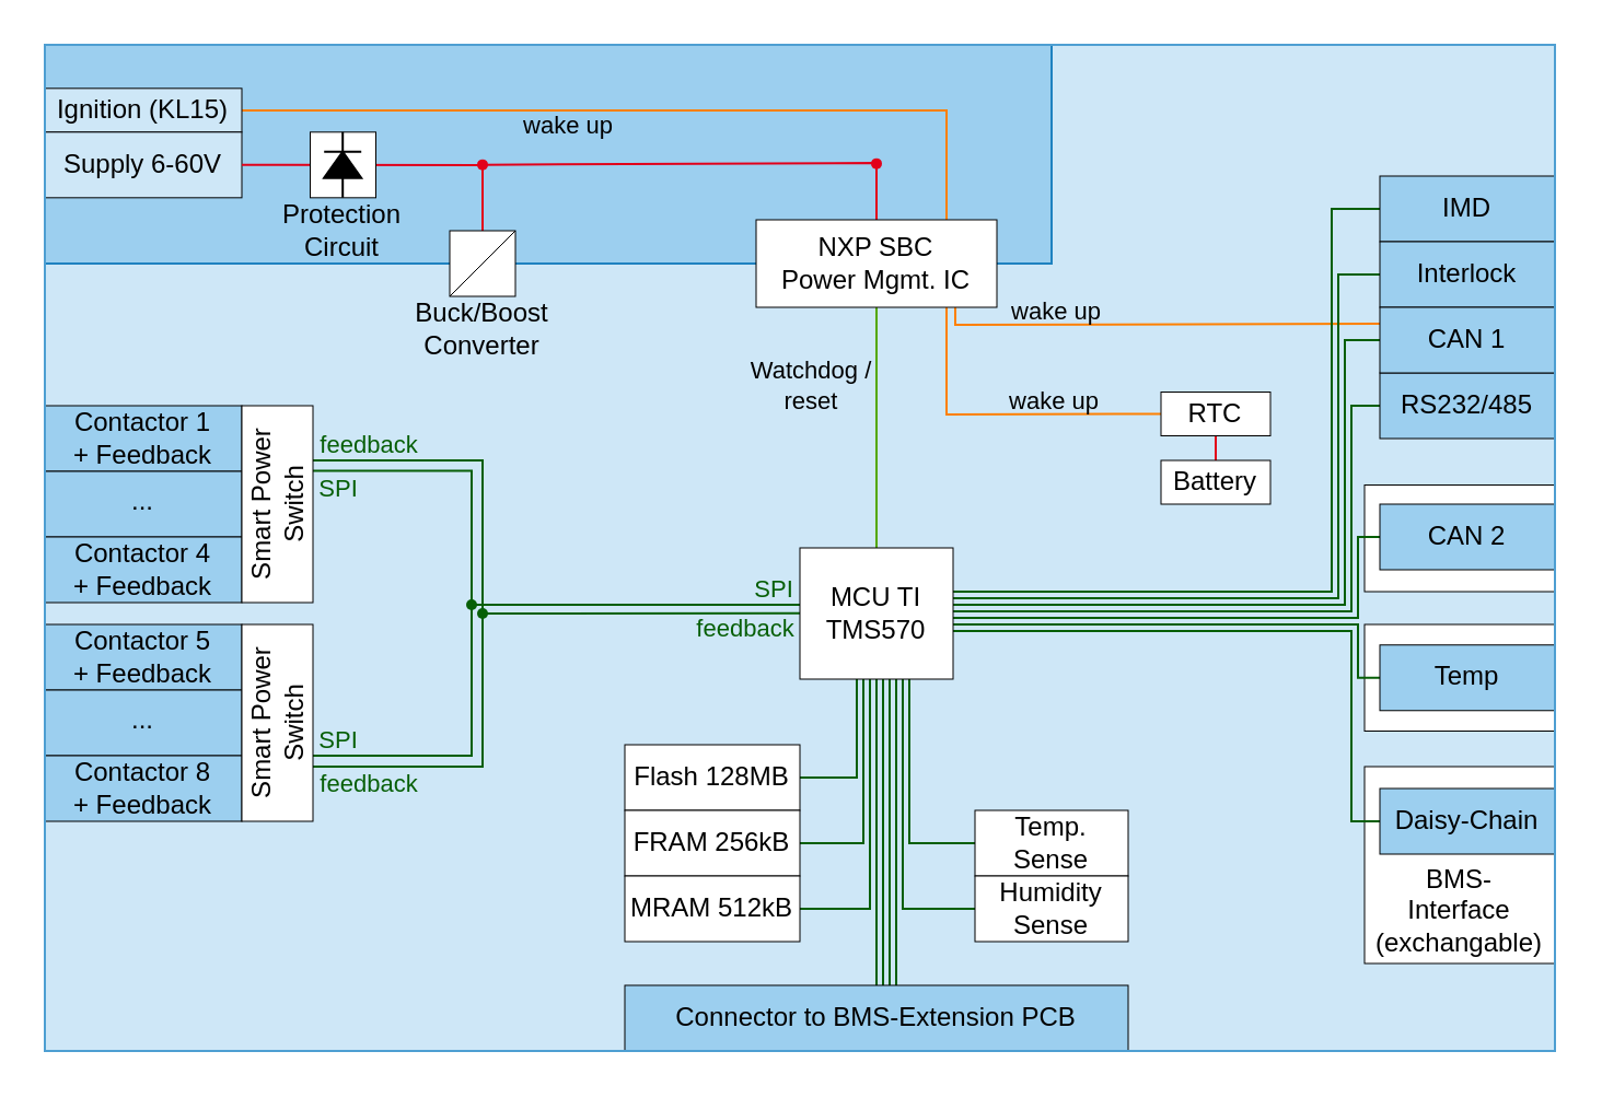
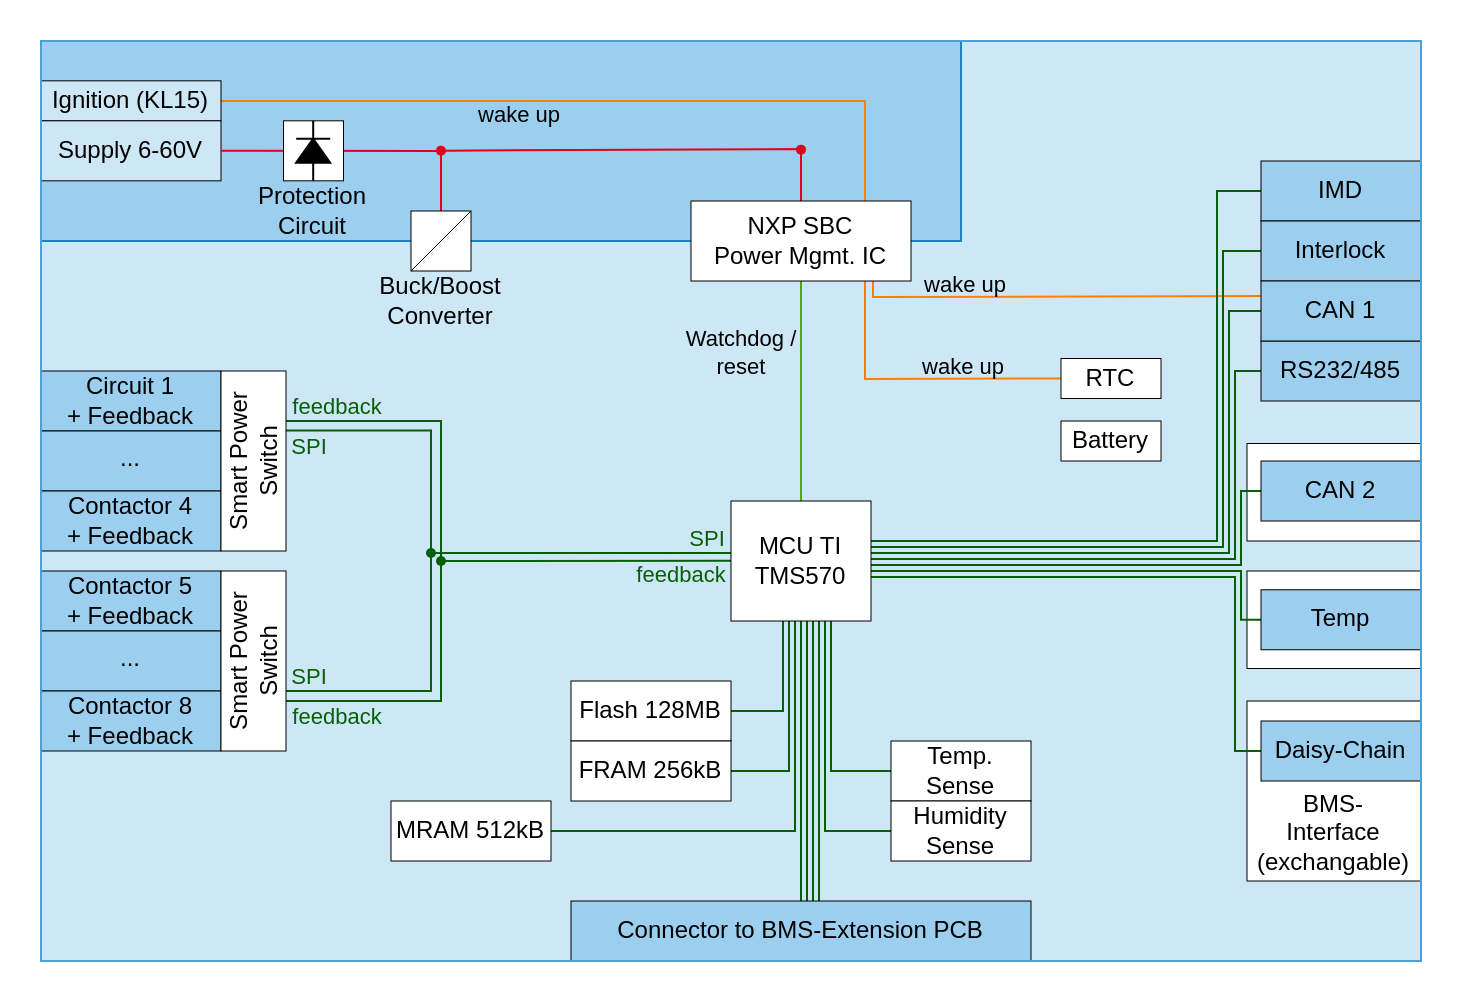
- <mxCell id="5" value="Contactor 1&lt;br&gt;&lt;div style=&quot;&quot;&gt;&lt;span style=&quot;background-color: initial;&quot;&gt;+ Feedback&lt;/span&gt;&lt;/div&gt;" style="rounded=0;whiteSpace=wrap;html=1;fillColor=#9ccfef;align=center;strokeWidth=0.5;" parent="1" vertex="1"><mxGeometry x="20" y="185" width="90" height="30" as="geometry" /></mxCell>
+ <mxCell id="5" value="Circuit 1&lt;br&gt;&lt;div style=&quot;&quot;&gt;&lt;span style=&quot;background-color: initial;&quot;&gt;+ Feedback&lt;/span&gt;&lt;/div&gt;" style="rounded=0;whiteSpace=wrap;html=1;fillColor=#9ccfef;align=center;strokeWidth=0.5;" parent="1" vertex="1"><mxGeometry x="20" y="185" width="90" height="30" as="geometry" /></mxCell>
- <mxCell id="57" value="" style="endArrow=none;html=1;rounded=0;entryX=0.5;entryY=0;entryDx=0;entryDy=0;strokeColor=#e2001a;exitX=0.5;exitY=1;exitDx=0;exitDy=0;" parent="1" source="59" target="58" edge="1"><mxGeometry width="50" height="50" relative="1" as="geometry"><mxPoint x="360" y="68.75" as="sourcePoint" /><mxPoint x="360" y="98.75" as="targetPoint" /><Array as="points" /></mxGeometry></mxCell>
- <mxCell id="54" value="MRAM 512kB" style="rounded=0;whiteSpace=wrap;html=1;strokeWidth=0.5;" parent="1" vertex="1"><mxGeometry x="285" y="400" width="80" height="30" as="geometry" /></mxCell>
+ <mxCell id="54" value="MRAM 512kB" style="rounded=0;whiteSpace=wrap;html=1;strokeWidth=0.5;" parent="1" vertex="1"><mxGeometry x="195" y="400" width="80" height="30" as="geometry" /></mxCell>
